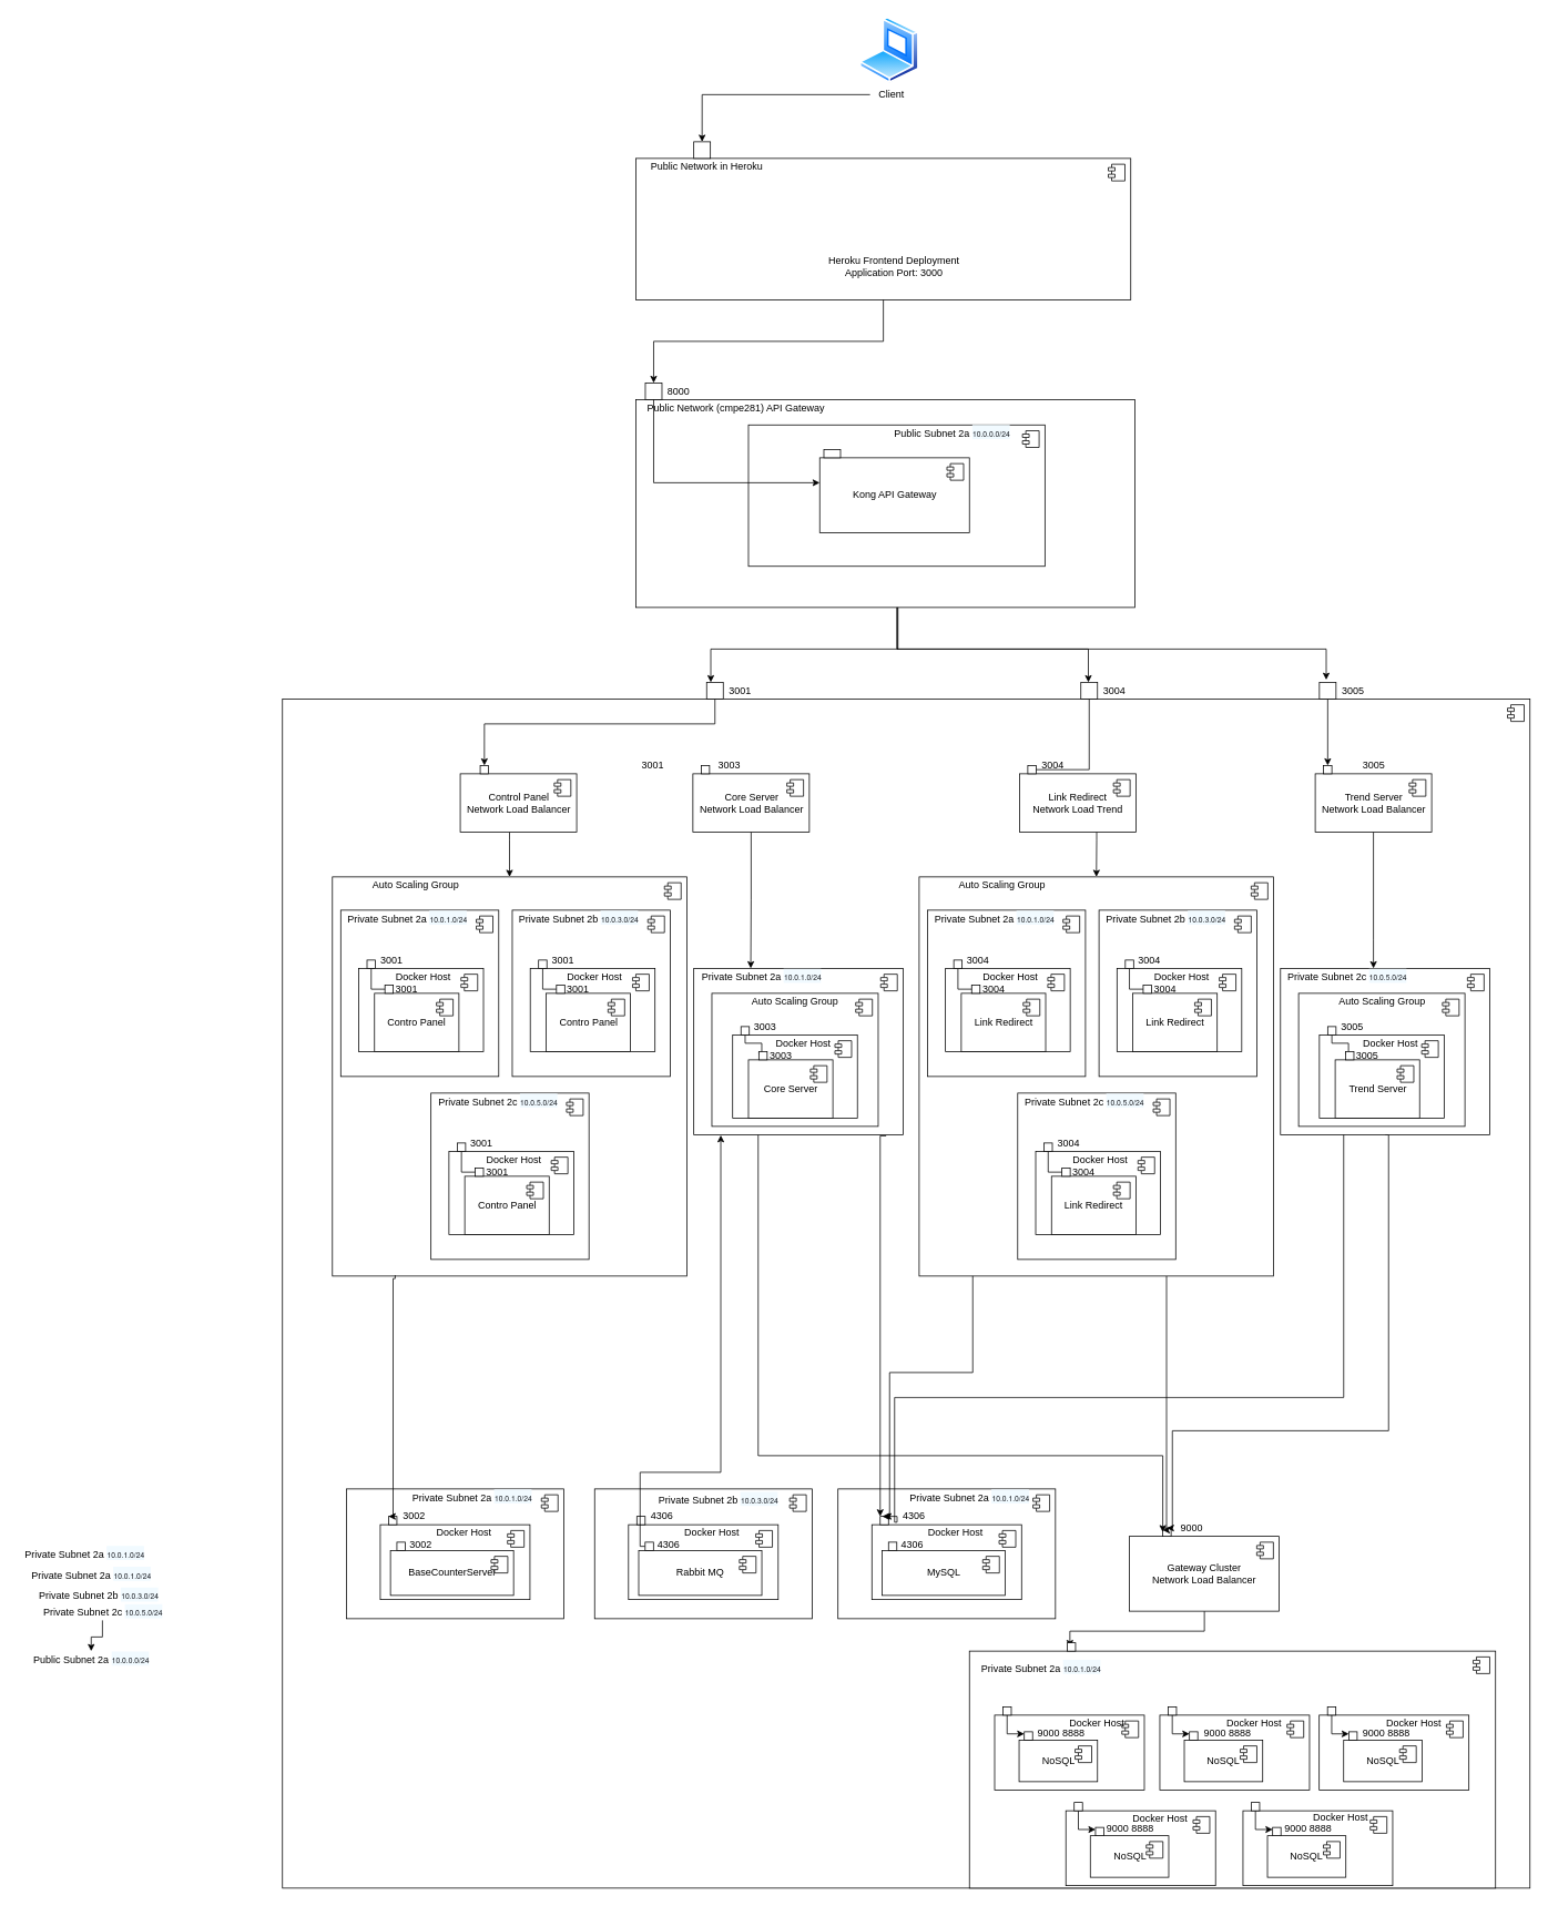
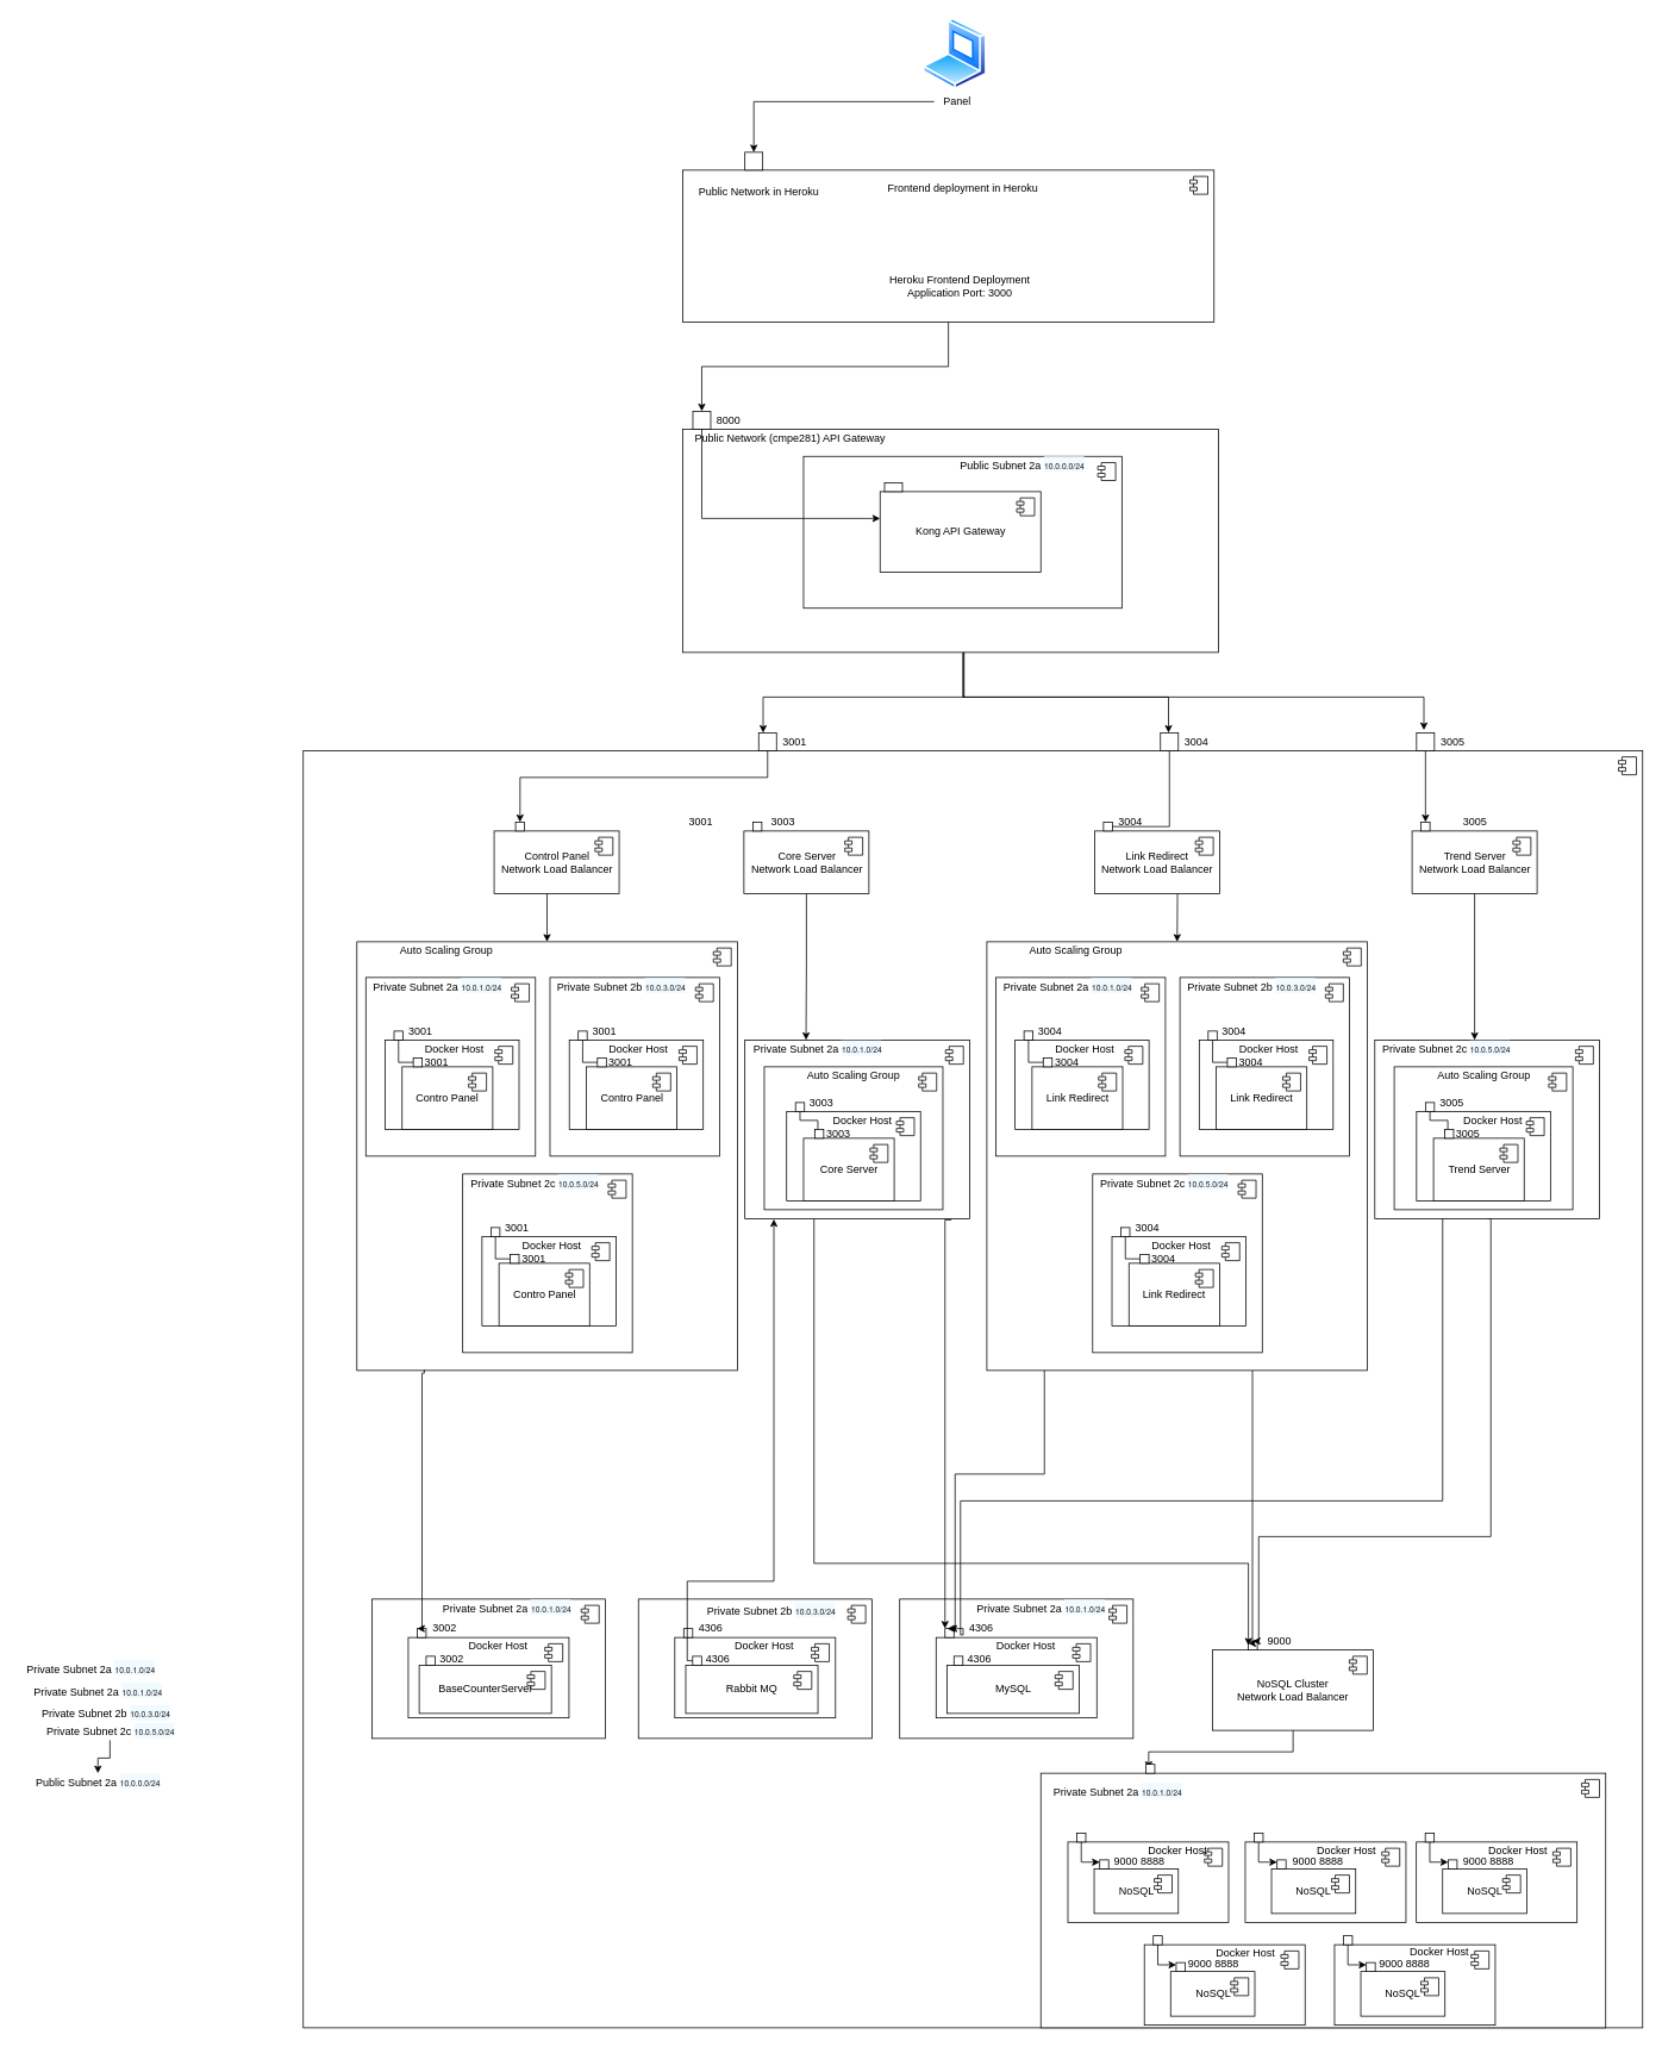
- <mxCell id="9" value="Client" style="text;html=1;align=center;verticalAlign=middle;resizable=0;points=[];autosize=1;" vertex="1" parent="1"><mxGeometry x="1045.5" y="103.33" width="50" height="20" as="geometry" /></mxCell>
+ <mxCell id="9" value="Panel" style="text;html=1;align=center;verticalAlign=middle;resizable=0;points=[];autosize=1;" vertex="1" parent="1"><mxGeometry x="1045.5" y="103.33" width="50" height="20" as="geometry" /></mxCell>
- <mxCell id="4" value="Public Network in Heroku" style="text;html=1;align=center;verticalAlign=middle;resizable=0;points=[];autosize=1;" vertex="1" parent="1"><mxGeometry x="774" y="190" width="150" height="20" as="geometry" /></mxCell>
+ <mxCell id="4" value="Public Network in Heroku" style="text;html=1;align=center;verticalAlign=middle;resizable=0;points=[];autosize=1;" vertex="1" parent="1"><mxGeometry x="774" y="205" width="150" height="20" as="geometry" /></mxCell>
+ <mxCell id="230" value="Frontend deployment in Heroku" style="text;html=1;strokeColor=none;fillColor=none;align=center;verticalAlign=middle;whiteSpace=wrap;rounded=0;" vertex="1" parent="1"><mxGeometry x="962.55" y="200" width="230" height="20" as="geometry" /></mxCell>
- <mxCell id="24" value="Link Redirect&lt;br&gt;Network Load Trend" style="html=1;dropTarget=0;" vertex="1" parent="1"><mxGeometry x="1225.18" y="930" width="140" height="70" as="geometry" /></mxCell>
+ <mxCell id="24" value="Link Redirect&lt;br&gt;Network Load Balancer" style="html=1;dropTarget=0;" vertex="1" parent="1"><mxGeometry x="1225.18" y="930" width="140" height="70" as="geometry" /></mxCell>
- <mxCell id="36" value="Gateway Cluster&lt;br&gt;Network Load Balancer" style="html=1;dropTarget=0;" vertex="1" parent="1"><mxGeometry x="1357.48" y="1847" width="180" height="90" as="geometry" /></mxCell>
+ <mxCell id="36" value="NoSQL Cluster&lt;br&gt;Network Load Balancer" style="html=1;dropTarget=0;" vertex="1" parent="1"><mxGeometry x="1357.48" y="1847" width="180" height="90" as="geometry" /></mxCell>
